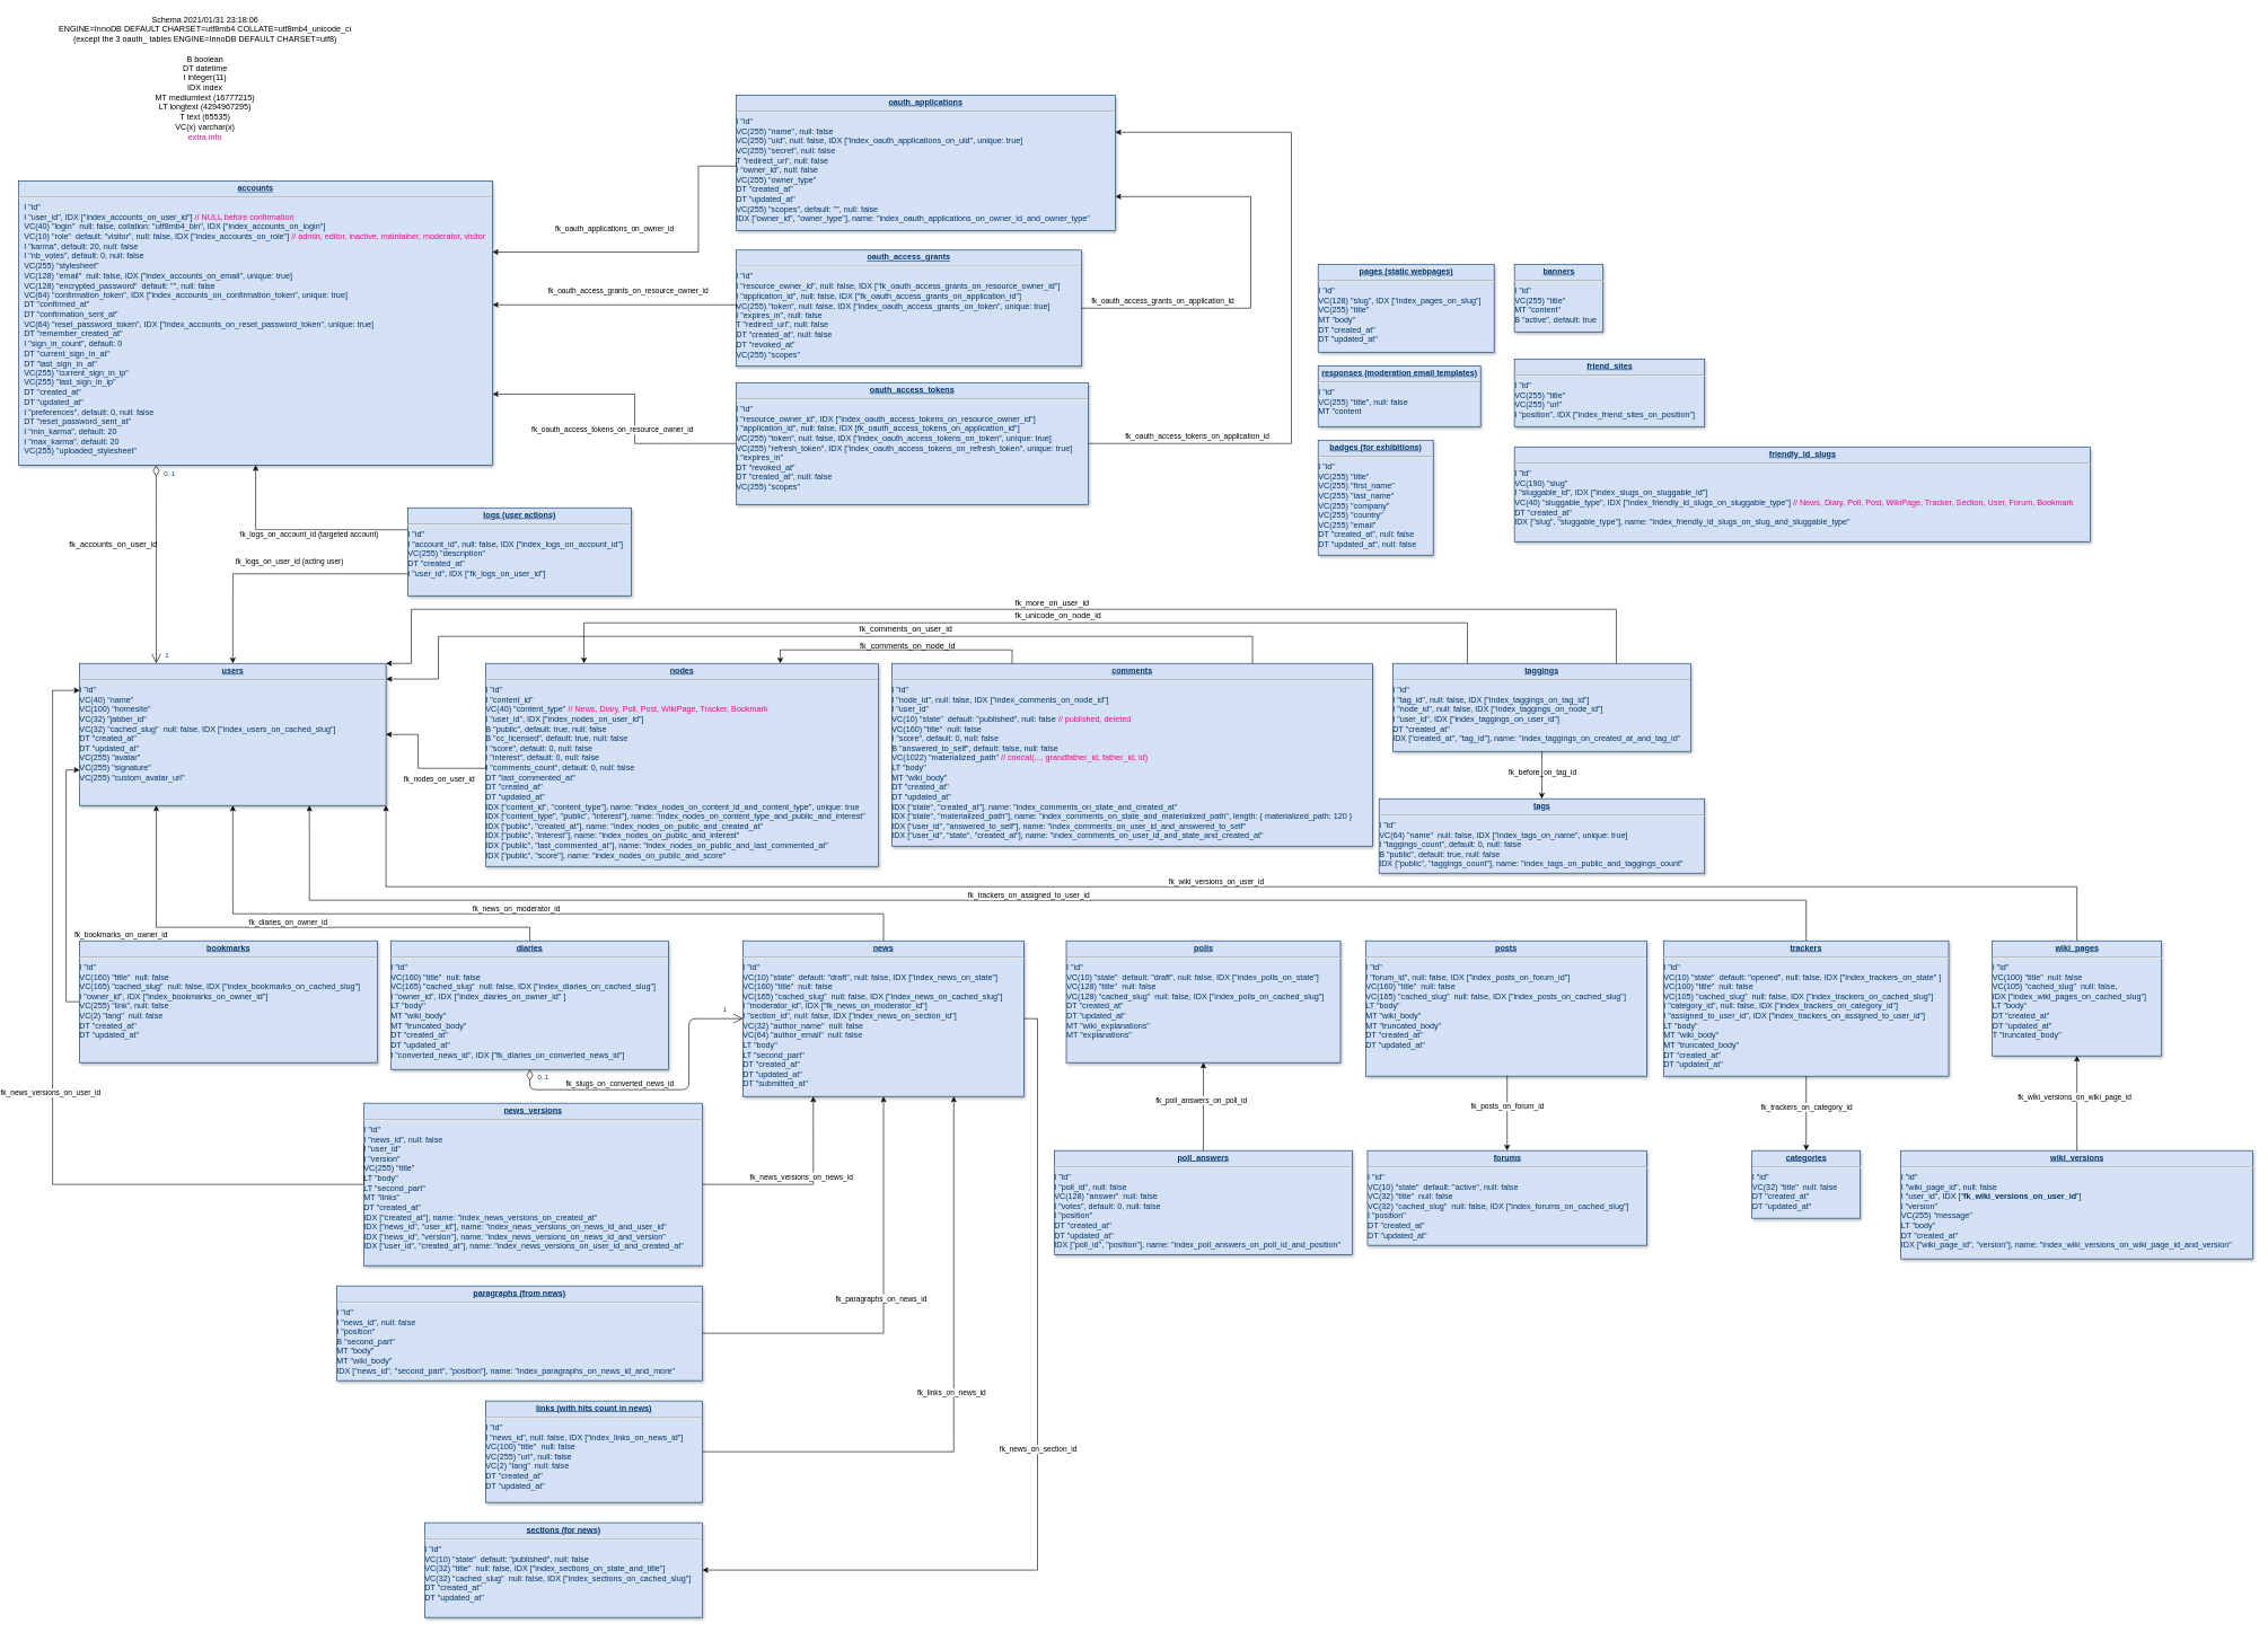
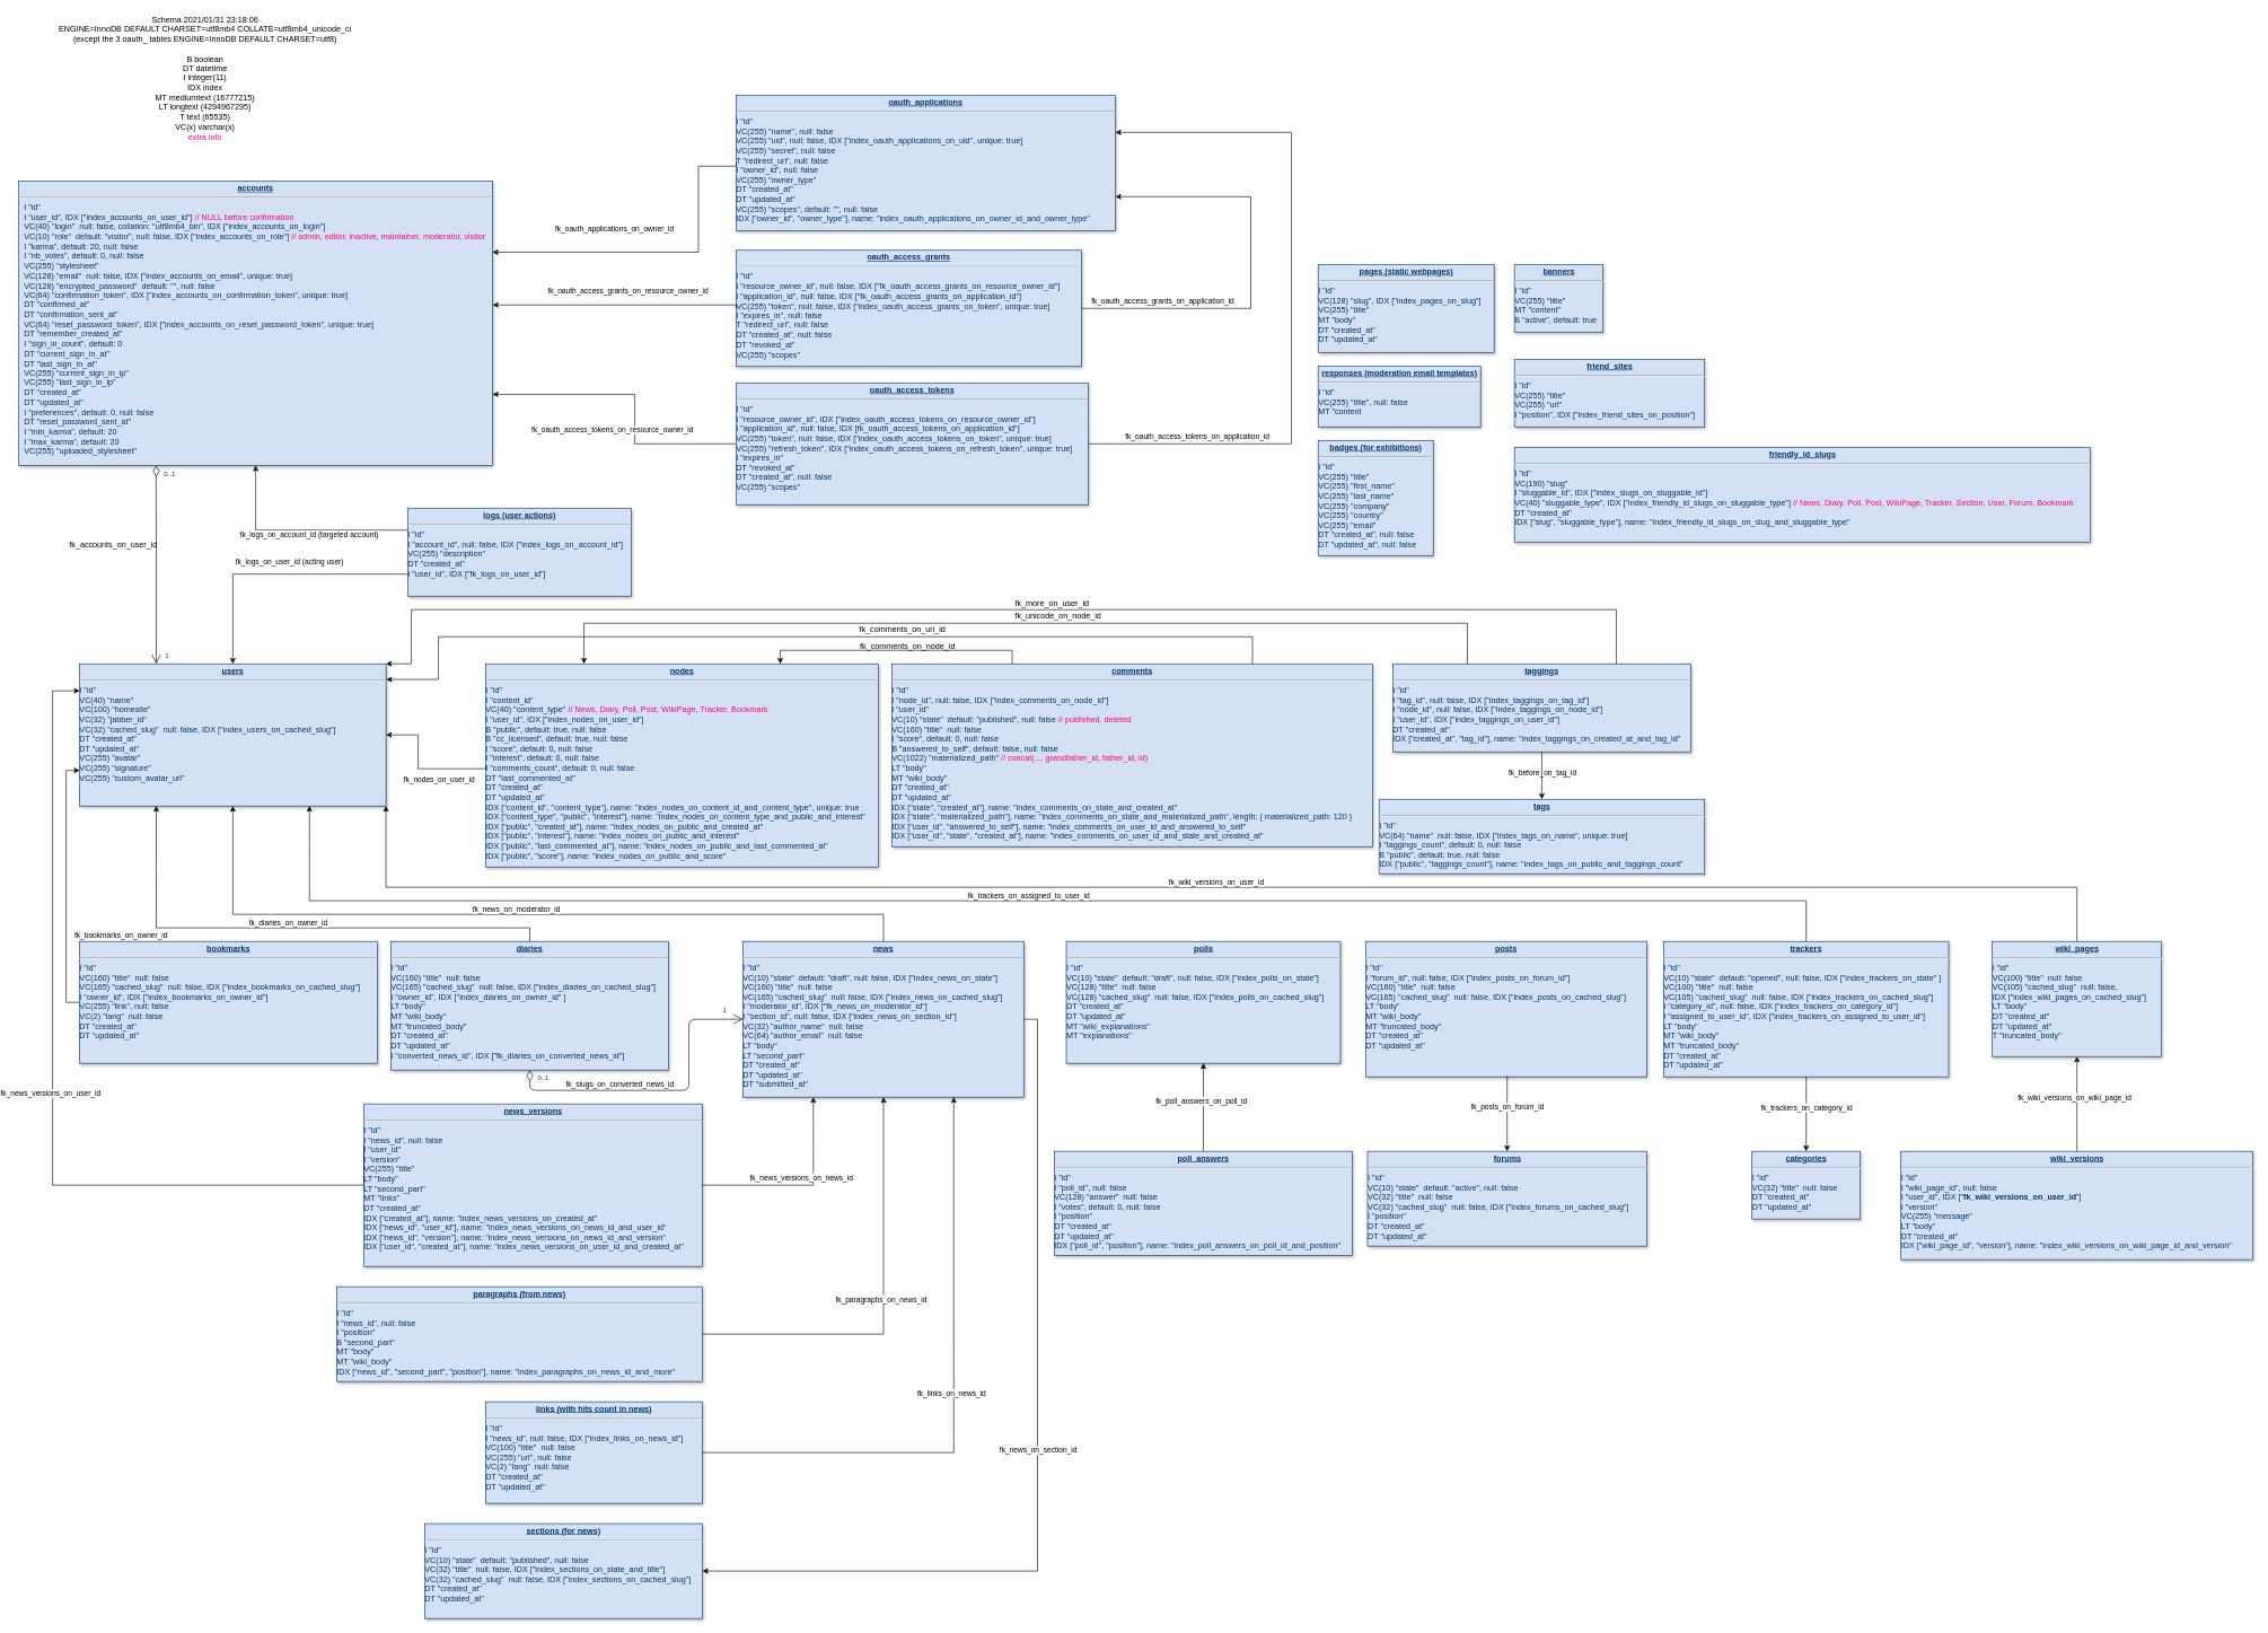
- <mxCell id="87" value="fk_comments_on_user_id" style="text;whiteSpace=wrap;html=1;" parent="1" vertex="1"><mxGeometry x="1260" y="915" width="150" height="30" as="geometry" /></mxCell>
+ <mxCell id="87" value="fk_comments_on_uri_id" style="text;whiteSpace=wrap;html=1;" parent="1" vertex="1"><mxGeometry x="1260" y="915" width="150" height="30" as="geometry" /></mxCell>
